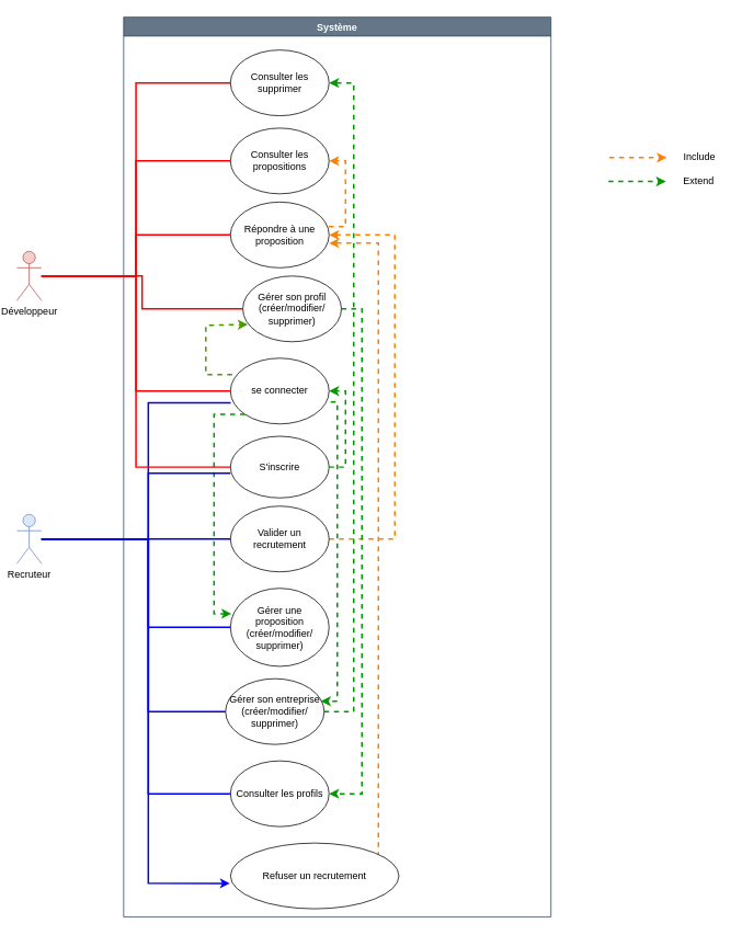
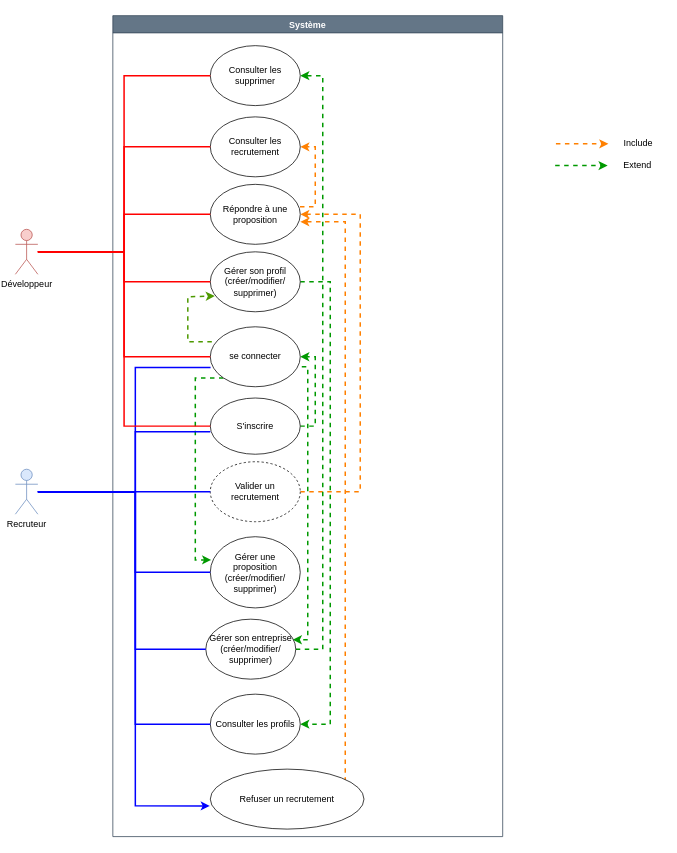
- <mxCell id="20" value="Consulter les propositions" style="ellipse;whiteSpace=wrap;html=1;" parent="2" vertex="1"><mxGeometry x="130" y="135" width="120" height="80" as="geometry" /></mxCell>
+ <mxCell id="20" value="Consulter les recrutement" style="ellipse;whiteSpace=wrap;html=1;" parent="2" vertex="1"><mxGeometry x="130" y="135" width="120" height="80" as="geometry" /></mxCell>
- <mxCell id="16" value="Gérer son profil&lt;br&gt;(créer/modifier/&lt;br&gt;supprimer)" style="ellipse;whiteSpace=wrap;html=1;" parent="2" vertex="1"><mxGeometry x="145" y="315" width="120" height="80" as="geometry" /></mxCell>
+ <mxCell id="16" value="Gérer son profil&lt;br&gt;(créer/modifier/&lt;br&gt;supprimer)" style="ellipse;whiteSpace=wrap;html=1;" parent="2" vertex="1"><mxGeometry x="130" y="315" width="120" height="80" as="geometry" /></mxCell>
- <mxCell id="14" value="Valider un recrutement" style="ellipse;whiteSpace=wrap;html=1;" parent="2" vertex="1"><mxGeometry x="130" y="595" width="120" height="80" as="geometry" /></mxCell>
+ <mxCell id="14" value="Valider un recrutement" style="ellipse;whiteSpace=wrap;html=1;dashed=1;" parent="2" vertex="1"><mxGeometry x="130" y="595" width="120" height="80" as="geometry" /></mxCell>
